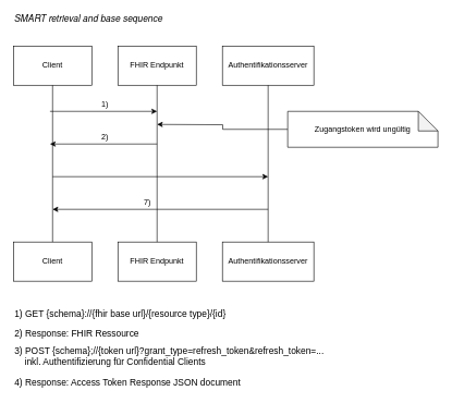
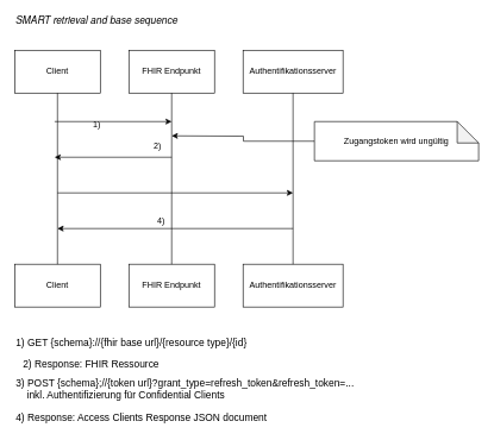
- <mxCell id="17" value="1)" style="text;html=1;align=center;verticalAlign=middle;resizable=0;points=[];autosize=1;strokeColor=none;" vertex="1" parent="1"><mxGeometry x="145" y="150" width="30" height="20" as="geometry" /></mxCell>
+ <mxCell id="17" value="1)" style="text;html=1;align=center;verticalAlign=middle;resizable=0;points=[];autosize=1;strokeColor=none;" vertex="1" parent="1"><mxGeometry x="120" y="165" width="30" height="20" as="geometry" /></mxCell>
- <mxCell id="18" value="2)" style="text;html=1;align=center;verticalAlign=middle;resizable=0;points=[];autosize=1;strokeColor=none;" vertex="1" parent="1"><mxGeometry x="145" y="200" width="30" height="20" as="geometry" /></mxCell>
+ <mxCell id="18" value="2)" style="text;html=1;align=center;verticalAlign=middle;resizable=0;points=[];autosize=1;strokeColor=none;" vertex="1" parent="1"><mxGeometry x="205" y="195" width="30" height="20" as="geometry" /></mxCell>
- <mxCell id="12" value="7)" style="text;html=1;align=center;verticalAlign=middle;resizable=0;points=[];autosize=1;strokeColor=none;" vertex="1" parent="1"><mxGeometry x="210" y="300" width="30" height="20" as="geometry" /></mxCell>
+ <mxCell id="12" value="4)" style="text;html=1;align=center;verticalAlign=middle;resizable=0;points=[];autosize=1;strokeColor=none;" vertex="1" parent="1"><mxGeometry x="210" y="300" width="30" height="20" as="geometry" /></mxCell>
- <mxCell id="20" value="&lt;span style=&quot;font-size: 14px&quot;&gt;2) Response: FHIR Ressource&lt;br&gt;&lt;/span&gt;" style="text;html=1;strokeColor=none;fillColor=none;align=left;verticalAlign=middle;whiteSpace=wrap;rounded=0;fontSize=14;" vertex="1" parent="1"><mxGeometry x="20" y="500" width="570" height="20" as="geometry" /></mxCell>
+ <mxCell id="20" value="&lt;span style=&quot;font-size: 14px&quot;&gt;2) Response: FHIR Ressource&lt;br&gt;&lt;/span&gt;" style="text;html=1;strokeColor=none;fillColor=none;align=left;verticalAlign=middle;whiteSpace=wrap;rounded=0;fontSize=14;" vertex="1" parent="1"><mxGeometry x="30" y="500" width="570" height="20" as="geometry" /></mxCell>
- <mxCell id="22" value="&lt;span style=&quot;font-size: 14px&quot;&gt;4) Response: Access Token Response JSON document&lt;br&gt;&lt;/span&gt;" style="text;html=1;strokeColor=none;fillColor=none;align=left;verticalAlign=middle;whiteSpace=wrap;rounded=0;fontSize=14;" vertex="1" parent="1"><mxGeometry x="20" y="574.5" width="570" height="20" as="geometry" /></mxCell>
+ <mxCell id="22" value="&lt;span style=&quot;font-size: 14px&quot;&gt;4) Response: Access Clients Response JSON document&lt;br&gt;&lt;/span&gt;" style="text;html=1;strokeColor=none;fillColor=none;align=left;verticalAlign=middle;whiteSpace=wrap;rounded=0;fontSize=14;" vertex="1" parent="1"><mxGeometry x="20" y="574.5" width="570" height="20" as="geometry" /></mxCell>
